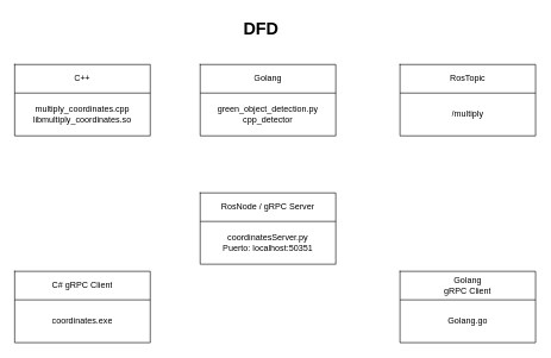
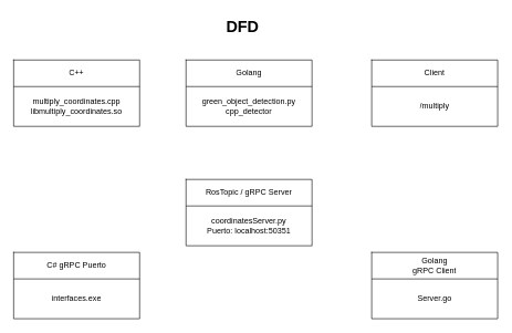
- <mxCell id="15" value="RosTopic" style="shape=partialRectangle;html=1;whiteSpace=wrap;connectable=0;strokeColor=inherit;overflow=hidden;fillColor=none;top=0;left=0;bottom=0;right=0;pointerEvents=1;" vertex="1" parent="14"><mxGeometry width="190" height="40" as="geometry"><mxRectangle width="190" height="40" as="alternateBounds" /></mxGeometry></mxCell>
+ <mxCell id="15" value="Client" style="shape=partialRectangle;html=1;whiteSpace=wrap;connectable=0;strokeColor=inherit;overflow=hidden;fillColor=none;top=0;left=0;bottom=0;right=0;pointerEvents=1;" vertex="1" parent="14"><mxGeometry width="190" height="40" as="geometry"><mxRectangle width="190" height="40" as="alternateBounds" /></mxGeometry></mxCell>
- <mxCell id="20" value="RosNode / gRPC Server" style="shape=partialRectangle;html=1;whiteSpace=wrap;connectable=0;strokeColor=inherit;overflow=hidden;fillColor=none;top=0;left=0;bottom=0;right=0;pointerEvents=1;" vertex="1" parent="19"><mxGeometry width="190" height="40" as="geometry"><mxRectangle width="190" height="40" as="alternateBounds" /></mxGeometry></mxCell>
+ <mxCell id="20" value="RosTopic / gRPC Server" style="shape=partialRectangle;html=1;whiteSpace=wrap;connectable=0;strokeColor=inherit;overflow=hidden;fillColor=none;top=0;left=0;bottom=0;right=0;pointerEvents=1;" vertex="1" parent="19"><mxGeometry width="190" height="40" as="geometry"><mxRectangle width="190" height="40" as="alternateBounds" /></mxGeometry></mxCell>
- <mxCell id="25" value="C# gRPC Client" style="shape=partialRectangle;html=1;whiteSpace=wrap;connectable=0;strokeColor=inherit;overflow=hidden;fillColor=none;top=0;left=0;bottom=0;right=0;pointerEvents=1;" vertex="1" parent="24"><mxGeometry width="190" height="40" as="geometry"><mxRectangle width="190" height="40" as="alternateBounds" /></mxGeometry></mxCell>
+ <mxCell id="25" value="C# gRPC Puerto" style="shape=partialRectangle;html=1;whiteSpace=wrap;connectable=0;strokeColor=inherit;overflow=hidden;fillColor=none;top=0;left=0;bottom=0;right=0;pointerEvents=1;" vertex="1" parent="24"><mxGeometry width="190" height="40" as="geometry"><mxRectangle width="190" height="40" as="alternateBounds" /></mxGeometry></mxCell>
- <mxCell id="27" value="coordinates.exe" style="shape=partialRectangle;html=1;whiteSpace=wrap;connectable=0;strokeColor=inherit;overflow=hidden;fillColor=none;top=0;left=0;bottom=0;right=0;pointerEvents=1;" vertex="1" parent="26"><mxGeometry width="190" height="60" as="geometry"><mxRectangle width="190" height="60" as="alternateBounds" /></mxGeometry></mxCell>
+ <mxCell id="27" value="interfaces.exe" style="shape=partialRectangle;html=1;whiteSpace=wrap;connectable=0;strokeColor=inherit;overflow=hidden;fillColor=none;top=0;left=0;bottom=0;right=0;pointerEvents=1;" vertex="1" parent="26"><mxGeometry width="190" height="60" as="geometry"><mxRectangle width="190" height="60" as="alternateBounds" /></mxGeometry></mxCell>
- <mxCell id="32" value="Golang.go" style="shape=partialRectangle;html=1;whiteSpace=wrap;connectable=0;strokeColor=inherit;overflow=hidden;fillColor=none;top=0;left=0;bottom=0;right=0;pointerEvents=1;" vertex="1" parent="31"><mxGeometry width="190" height="60" as="geometry"><mxRectangle width="190" height="60" as="alternateBounds" /></mxGeometry></mxCell>
+ <mxCell id="32" value="Server.go" style="shape=partialRectangle;html=1;whiteSpace=wrap;connectable=0;strokeColor=inherit;overflow=hidden;fillColor=none;top=0;left=0;bottom=0;right=0;pointerEvents=1;" vertex="1" parent="31"><mxGeometry width="190" height="60" as="geometry"><mxRectangle width="190" height="60" as="alternateBounds" /></mxGeometry></mxCell>
